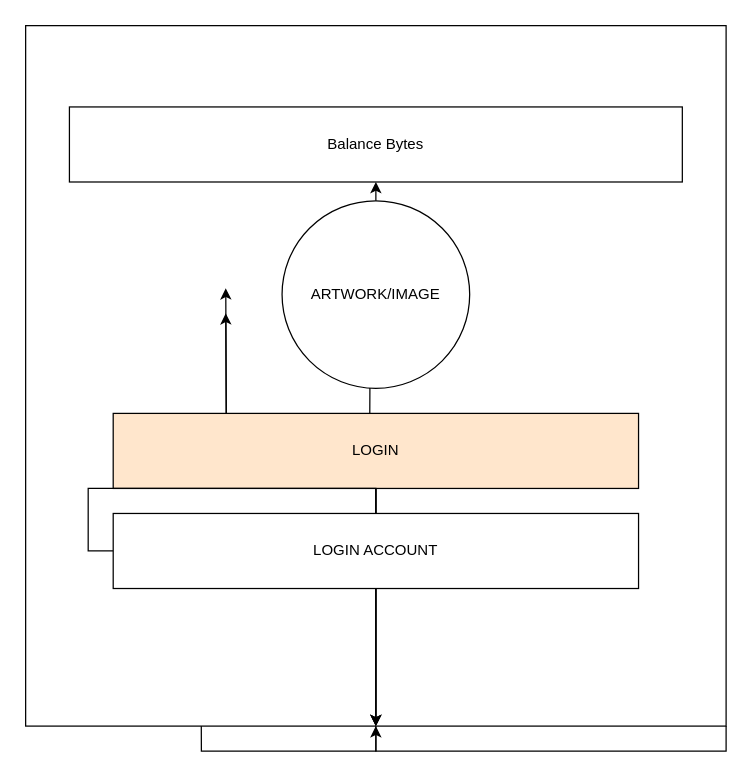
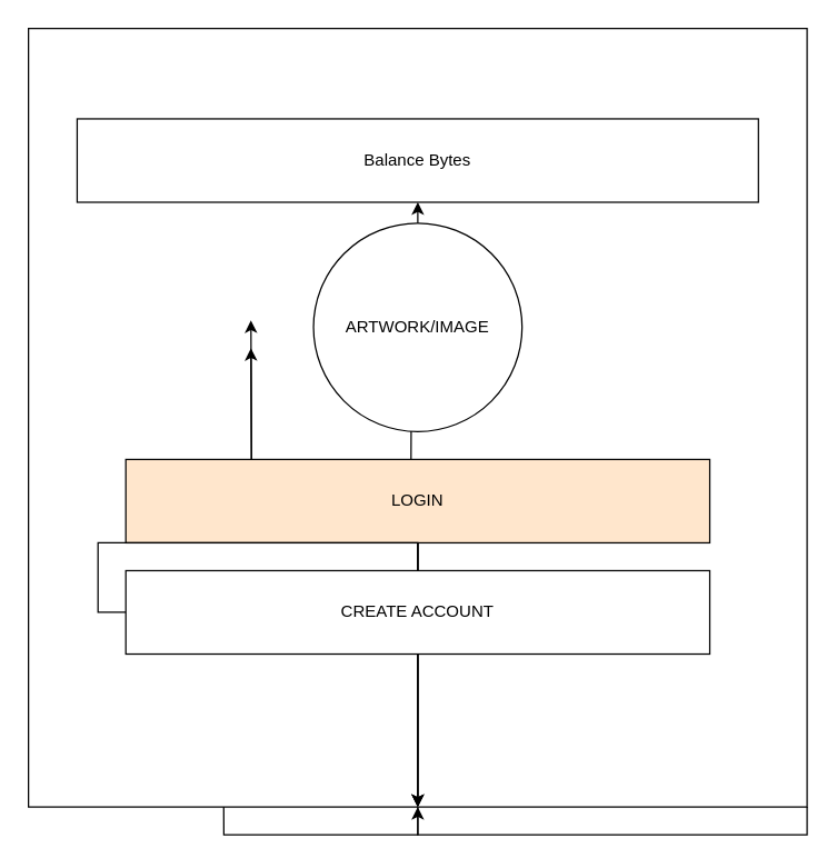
- <mxCell id="16" value="LOGIN ACCOUNT" style="rounded=0;whiteSpace=wrap;html=1;" vertex="1" parent="1"><mxGeometry x="90" y="410" width="420" height="60" as="geometry" /></mxCell>
+ <mxCell id="16" value="CREATE ACCOUNT" style="rounded=0;whiteSpace=wrap;html=1;" vertex="1" parent="1"><mxGeometry x="90" y="410" width="420" height="60" as="geometry" /></mxCell>
